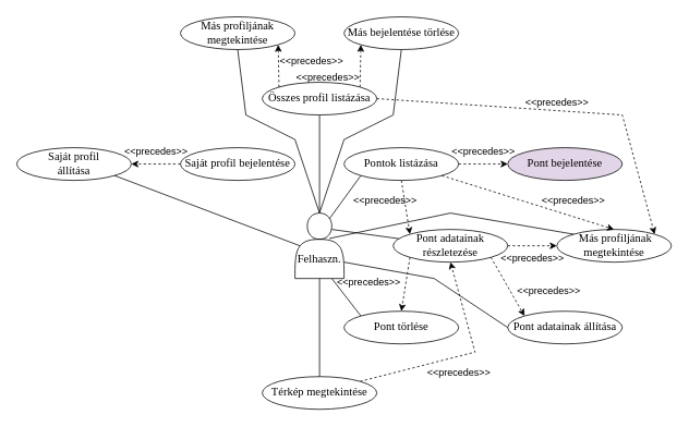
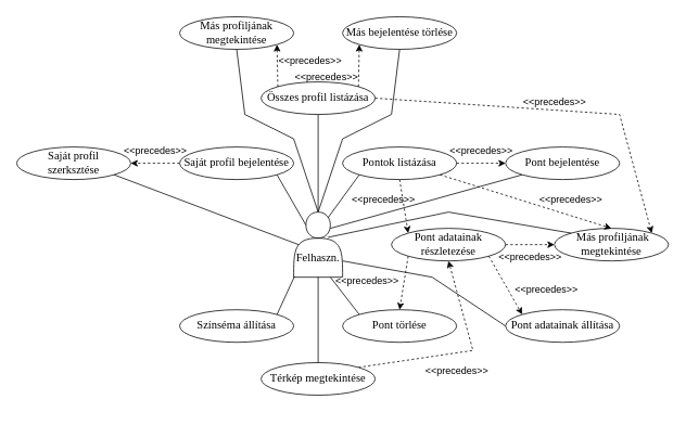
- <mxCell id="30" value="Saját profil&lt;br&gt;állítása" style="ellipse;whiteSpace=wrap;html=1;fontFamily=Garamond;fontSize=14;" parent="1" vertex="1"><mxGeometry x="20" y="180" width="140" height="40" as="geometry" /></mxCell>
+ <mxCell id="30" value="Saját profil&lt;br&gt;szerksztése" style="ellipse;whiteSpace=wrap;html=1;fontFamily=Garamond;fontSize=14;" parent="1" vertex="1"><mxGeometry x="20" y="180" width="140" height="40" as="geometry" /></mxCell>
- <mxCell id="24" value="Pont bejelentése" style="ellipse;whiteSpace=wrap;html=1;fontFamily=Garamond;fontSize=14;fillColor=#e1d5e7;" parent="1" vertex="1"><mxGeometry x="620" y="180" width="140" height="40" as="geometry" /></mxCell>
+ <mxCell id="24" value="Pont bejelentése" style="ellipse;whiteSpace=wrap;html=1;fontFamily=Garamond;fontSize=14;" parent="1" vertex="1"><mxGeometry x="620" y="180" width="140" height="40" as="geometry" /></mxCell>
+ <mxCell id="18" style="rounded=0;orthogonalLoop=1;jettySize=auto;html=1;exitX=1;exitY=1;exitDx=0;exitDy=0;entryX=0.25;entryY=0.2;entryDx=0;entryDy=0;entryPerimeter=0;endArrow=none;endFill=0;fontFamily=Garamond;fontSize=14;" parent="1" source="17" target="8" edge="1"><mxGeometry relative="1" as="geometry" /></mxCell>
- <mxCell id="2" style="rounded=0;orthogonalLoop=1;jettySize=auto;html=1;exitX=0.75;exitY=0.25;exitDx=0;exitDy=0;exitPerimeter=0;endArrow=none;endFill=0;" parent="1" source="8" target="12" edge="1"><mxGeometry relative="1" as="geometry" /></mxCell>
+ <mxCell id="2" style="rounded=0;orthogonalLoop=1;jettySize=auto;html=1;exitX=0.75;exitY=0.25;exitDx=0;exitDy=0;exitPerimeter=0;entryX=0;entryY=1;entryDx=0;entryDy=0;endArrow=none;endFill=0;" parent="1" source="8" target="24" edge="1"><mxGeometry relative="1" as="geometry" /></mxCell>
+ <mxCell id="20" style="rounded=0;orthogonalLoop=1;jettySize=auto;html=1;exitX=1;exitY=0;exitDx=0;exitDy=0;entryX=0.017;entryY=0.988;entryDx=0;entryDy=0;entryPerimeter=0;endArrow=none;endFill=0;fontFamily=Garamond;fontSize=14;" parent="1" source="15" target="8" edge="1"><mxGeometry relative="1" as="geometry" /></mxCell>
+ <mxCell id="15" value="Színséma állítása" style="ellipse;whiteSpace=wrap;html=1;fontFamily=Garamond;fontSize=14;" parent="1" vertex="1"><mxGeometry x="220" y="380" width="140" height="40" as="geometry" /></mxCell>
- <mxCell id="14" value="Térkép megtekintése" style="ellipse;whiteSpace=wrap;html=1;fontFamily=Garamond;fontSize=14;" parent="1" vertex="1"><mxGeometry x="320" y="460" width="140" height="40" as="geometry" /></mxCell>
+ <mxCell id="14" value="Térkép megtekintése" style="ellipse;whiteSpace=wrap;html=1;fontFamily=Garamond;fontSize=14;" parent="1" vertex="1"><mxGeometry x="320" y="445" width="140" height="40" as="geometry" /></mxCell>
